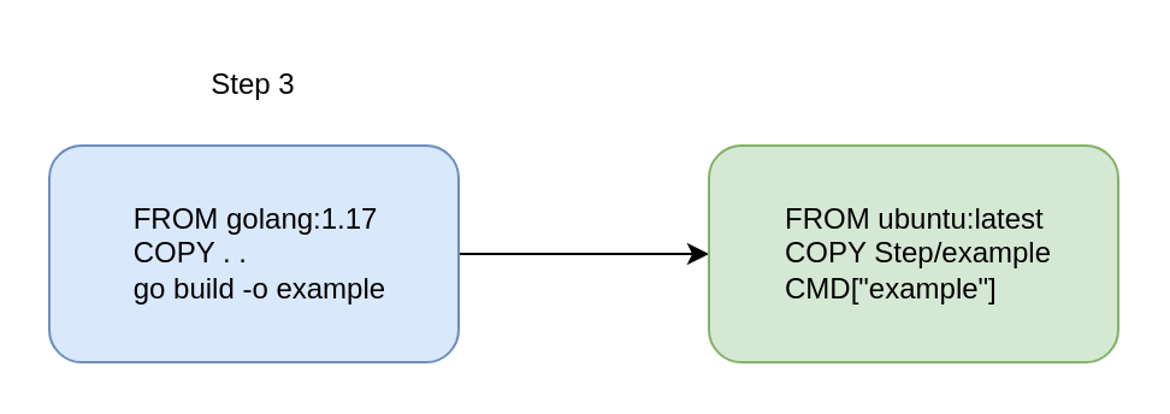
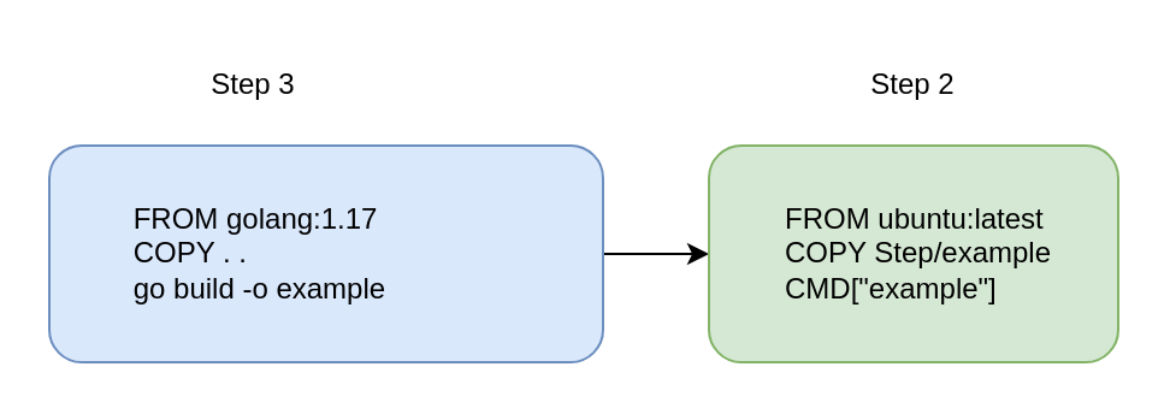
+ <mxCell id="6" value="Step 2" style="text;html=1;strokeColor=none;fillColor=none;align=center;verticalAlign=middle;whiteSpace=wrap;rounded=0;" vertex="1" parent="1"><mxGeometry x="349" y="20" width="60" height="30" as="geometry" /></mxCell>
- <mxCell id="3" value="&amp;nbsp; &amp;nbsp; &amp;nbsp; &amp;nbsp; &amp;nbsp; FROM golang:1.17&lt;br&gt;&amp;nbsp; &amp;nbsp; &amp;nbsp; &amp;nbsp; &amp;nbsp; COPY . .&lt;br&gt;&amp;nbsp; &amp;nbsp; &amp;nbsp; &amp;nbsp; &amp;nbsp; go build -o example" style="rounded=1;whiteSpace=wrap;html=1;fillColor=#dae8fc;strokeColor=#6c8ebf;align=left;" vertex="1" parent="1"><mxGeometry x="20" y="60" width="170" height="90" as="geometry" /></mxCell>
+ <mxCell id="3" value="&amp;nbsp; &amp;nbsp; &amp;nbsp; &amp;nbsp; &amp;nbsp; FROM golang:1.17&lt;br&gt;&amp;nbsp; &amp;nbsp; &amp;nbsp; &amp;nbsp; &amp;nbsp; COPY . .&lt;br&gt;&amp;nbsp; &amp;nbsp; &amp;nbsp; &amp;nbsp; &amp;nbsp; go build -o example" style="rounded=1;whiteSpace=wrap;html=1;fillColor=#dae8fc;strokeColor=#6c8ebf;align=left;" vertex="1" parent="1"><mxGeometry x="20" y="60" width="230" height="90" as="geometry" /></mxCell>
